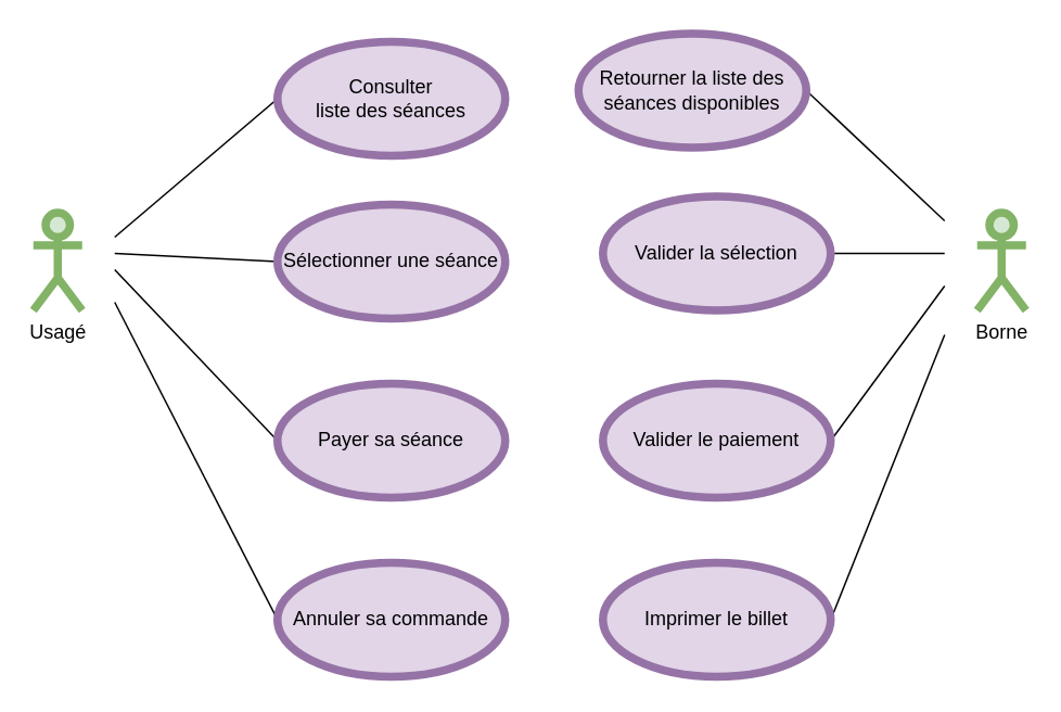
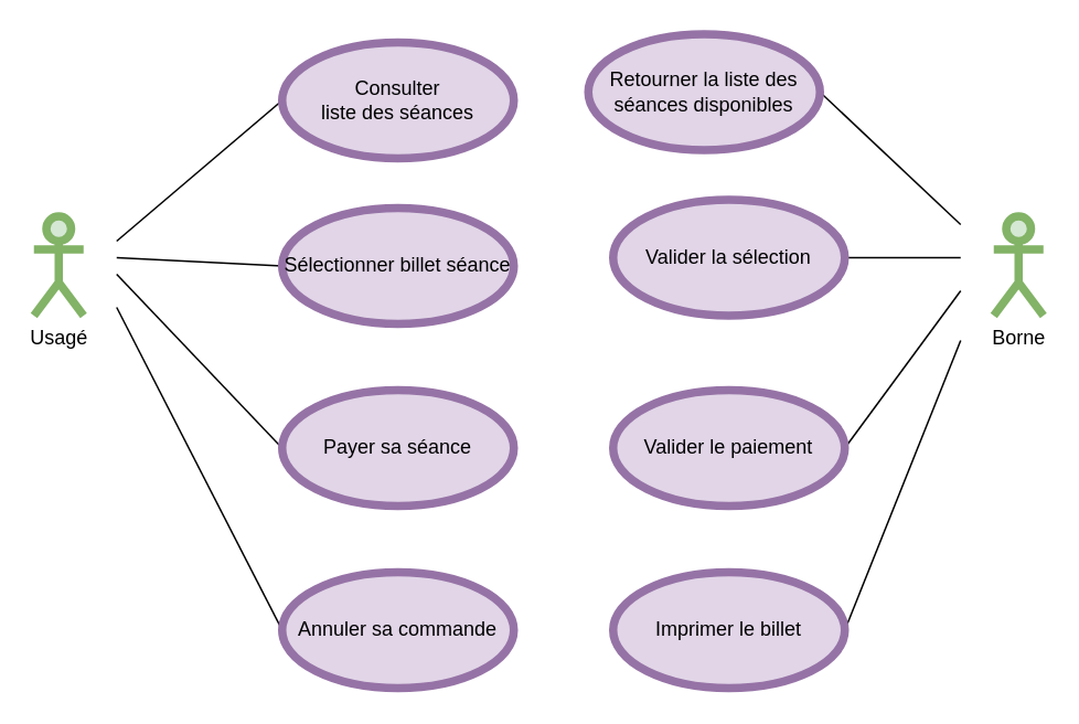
- <mxCell id="6" value="Sélectionner une séance" style="ellipse;whiteSpace=wrap;html=1;fillColor=#e1d5e7;strokeColor=#9673a6;strokeWidth=5;" parent="1" vertex="1"><mxGeometry x="170" y="125" width="140" height="70" as="geometry" /></mxCell>
+ <mxCell id="6" value="Sélectionner billet séance" style="ellipse;whiteSpace=wrap;html=1;fillColor=#e1d5e7;strokeColor=#9673a6;strokeWidth=5;" parent="1" vertex="1"><mxGeometry x="170" y="125" width="140" height="70" as="geometry" /></mxCell>
